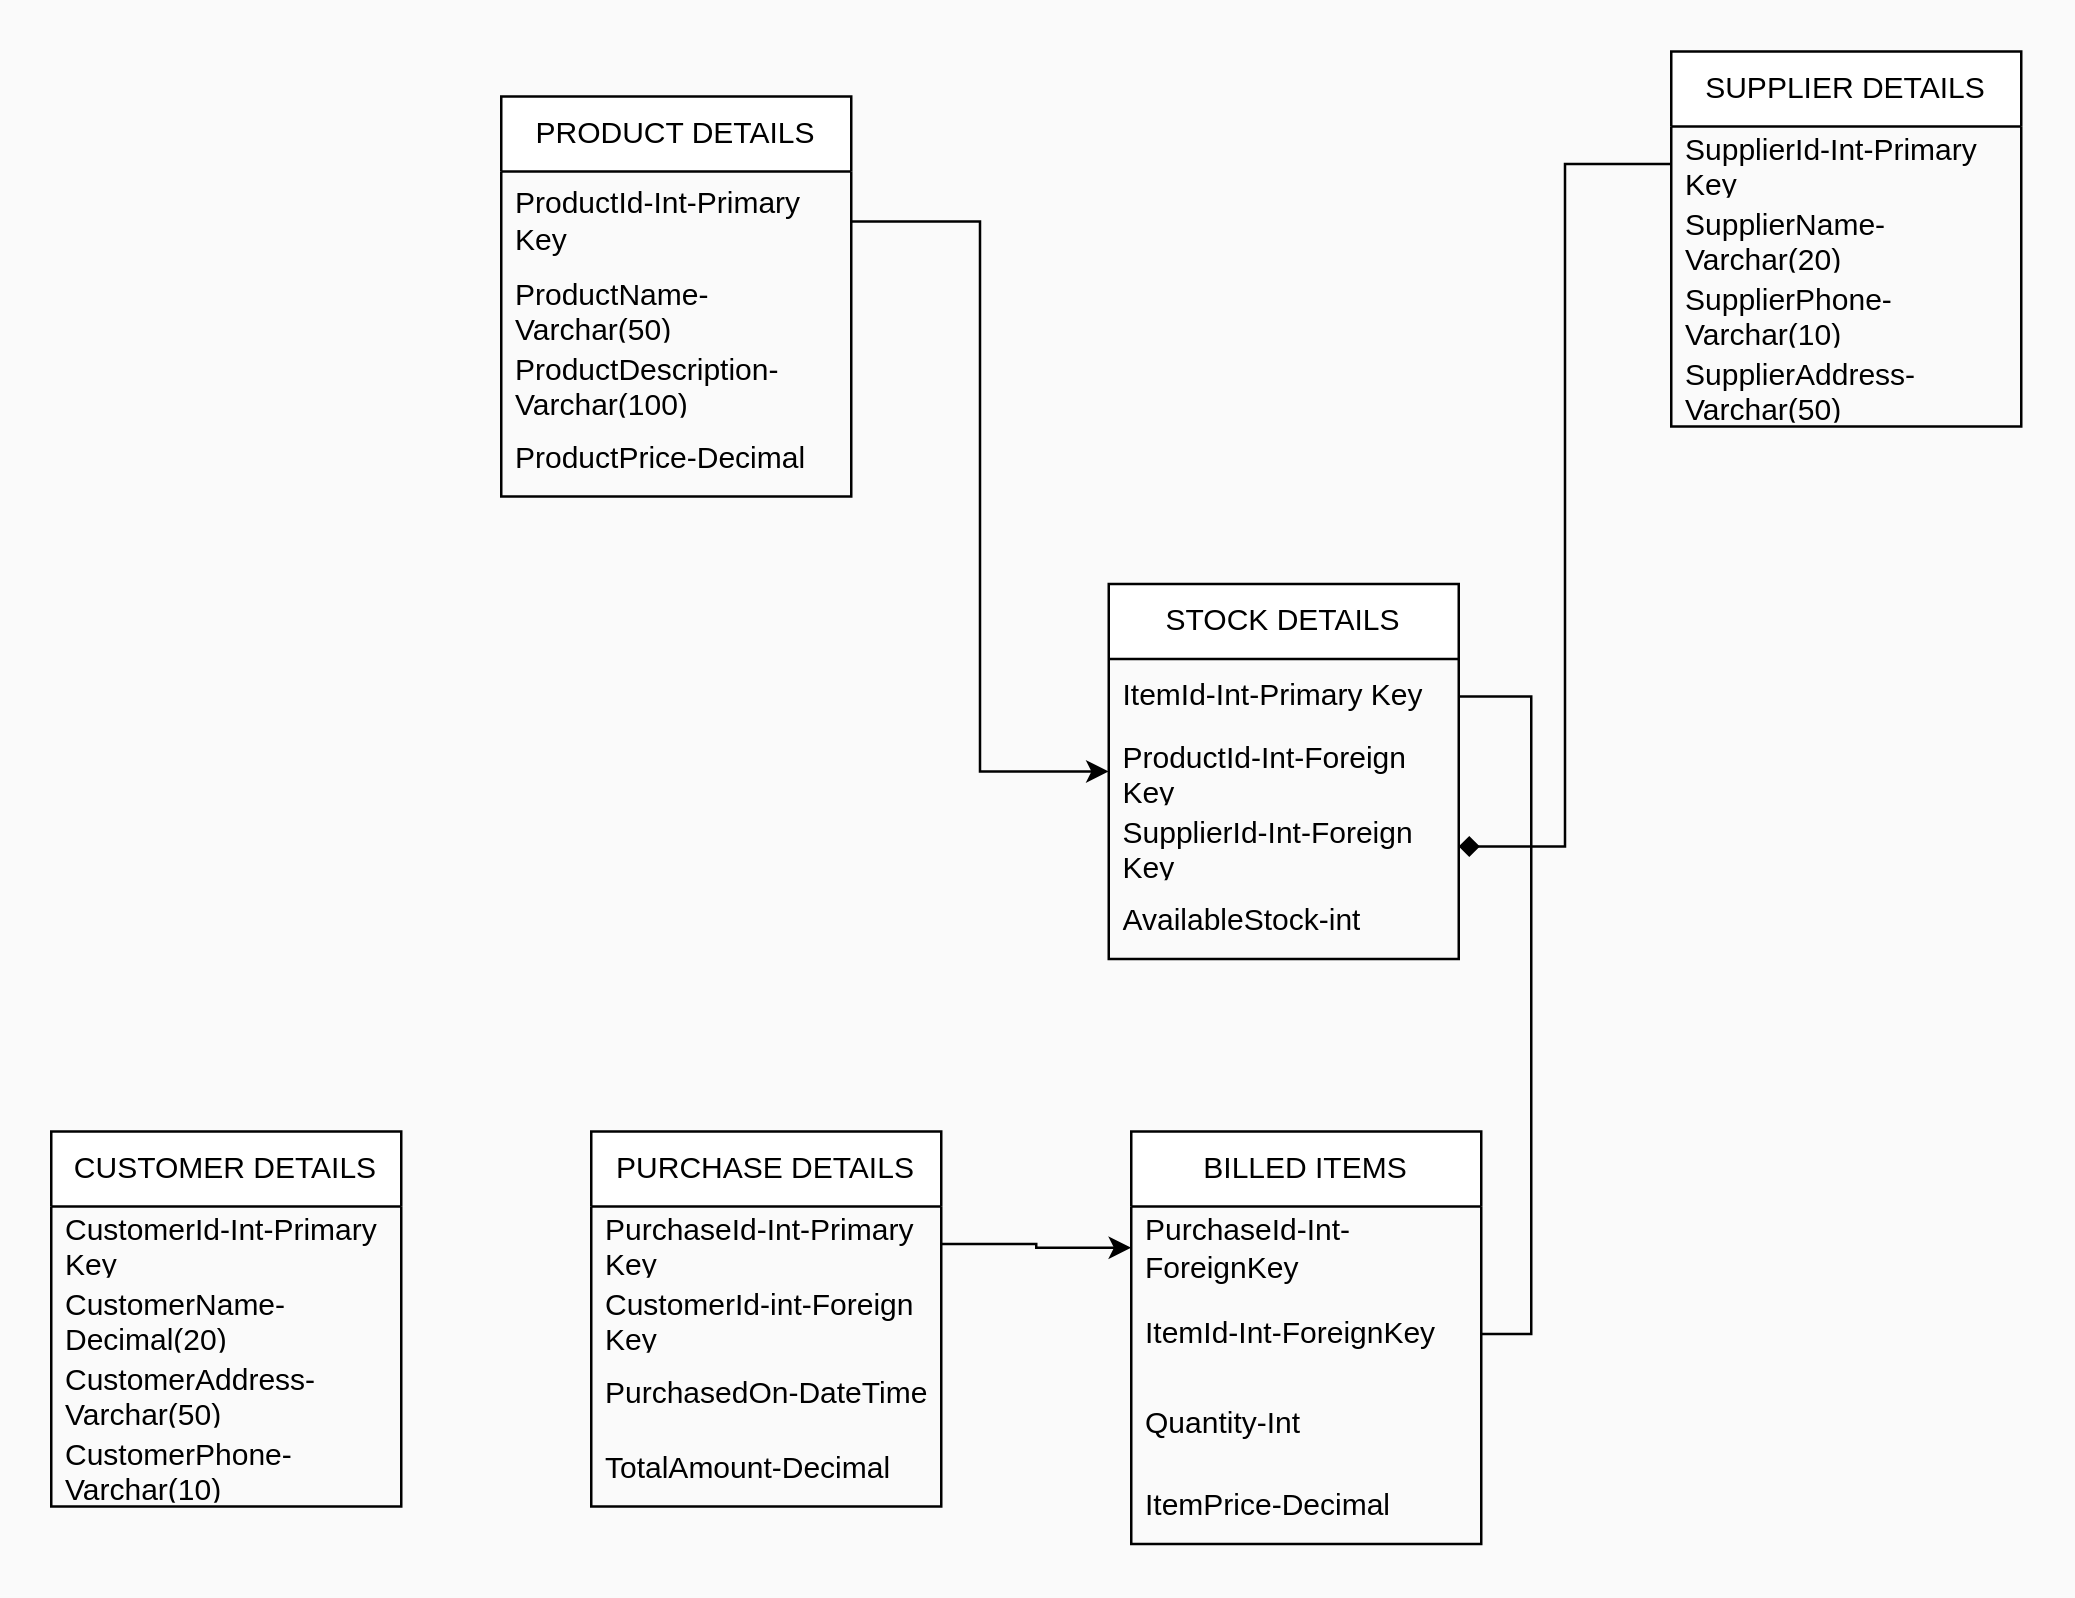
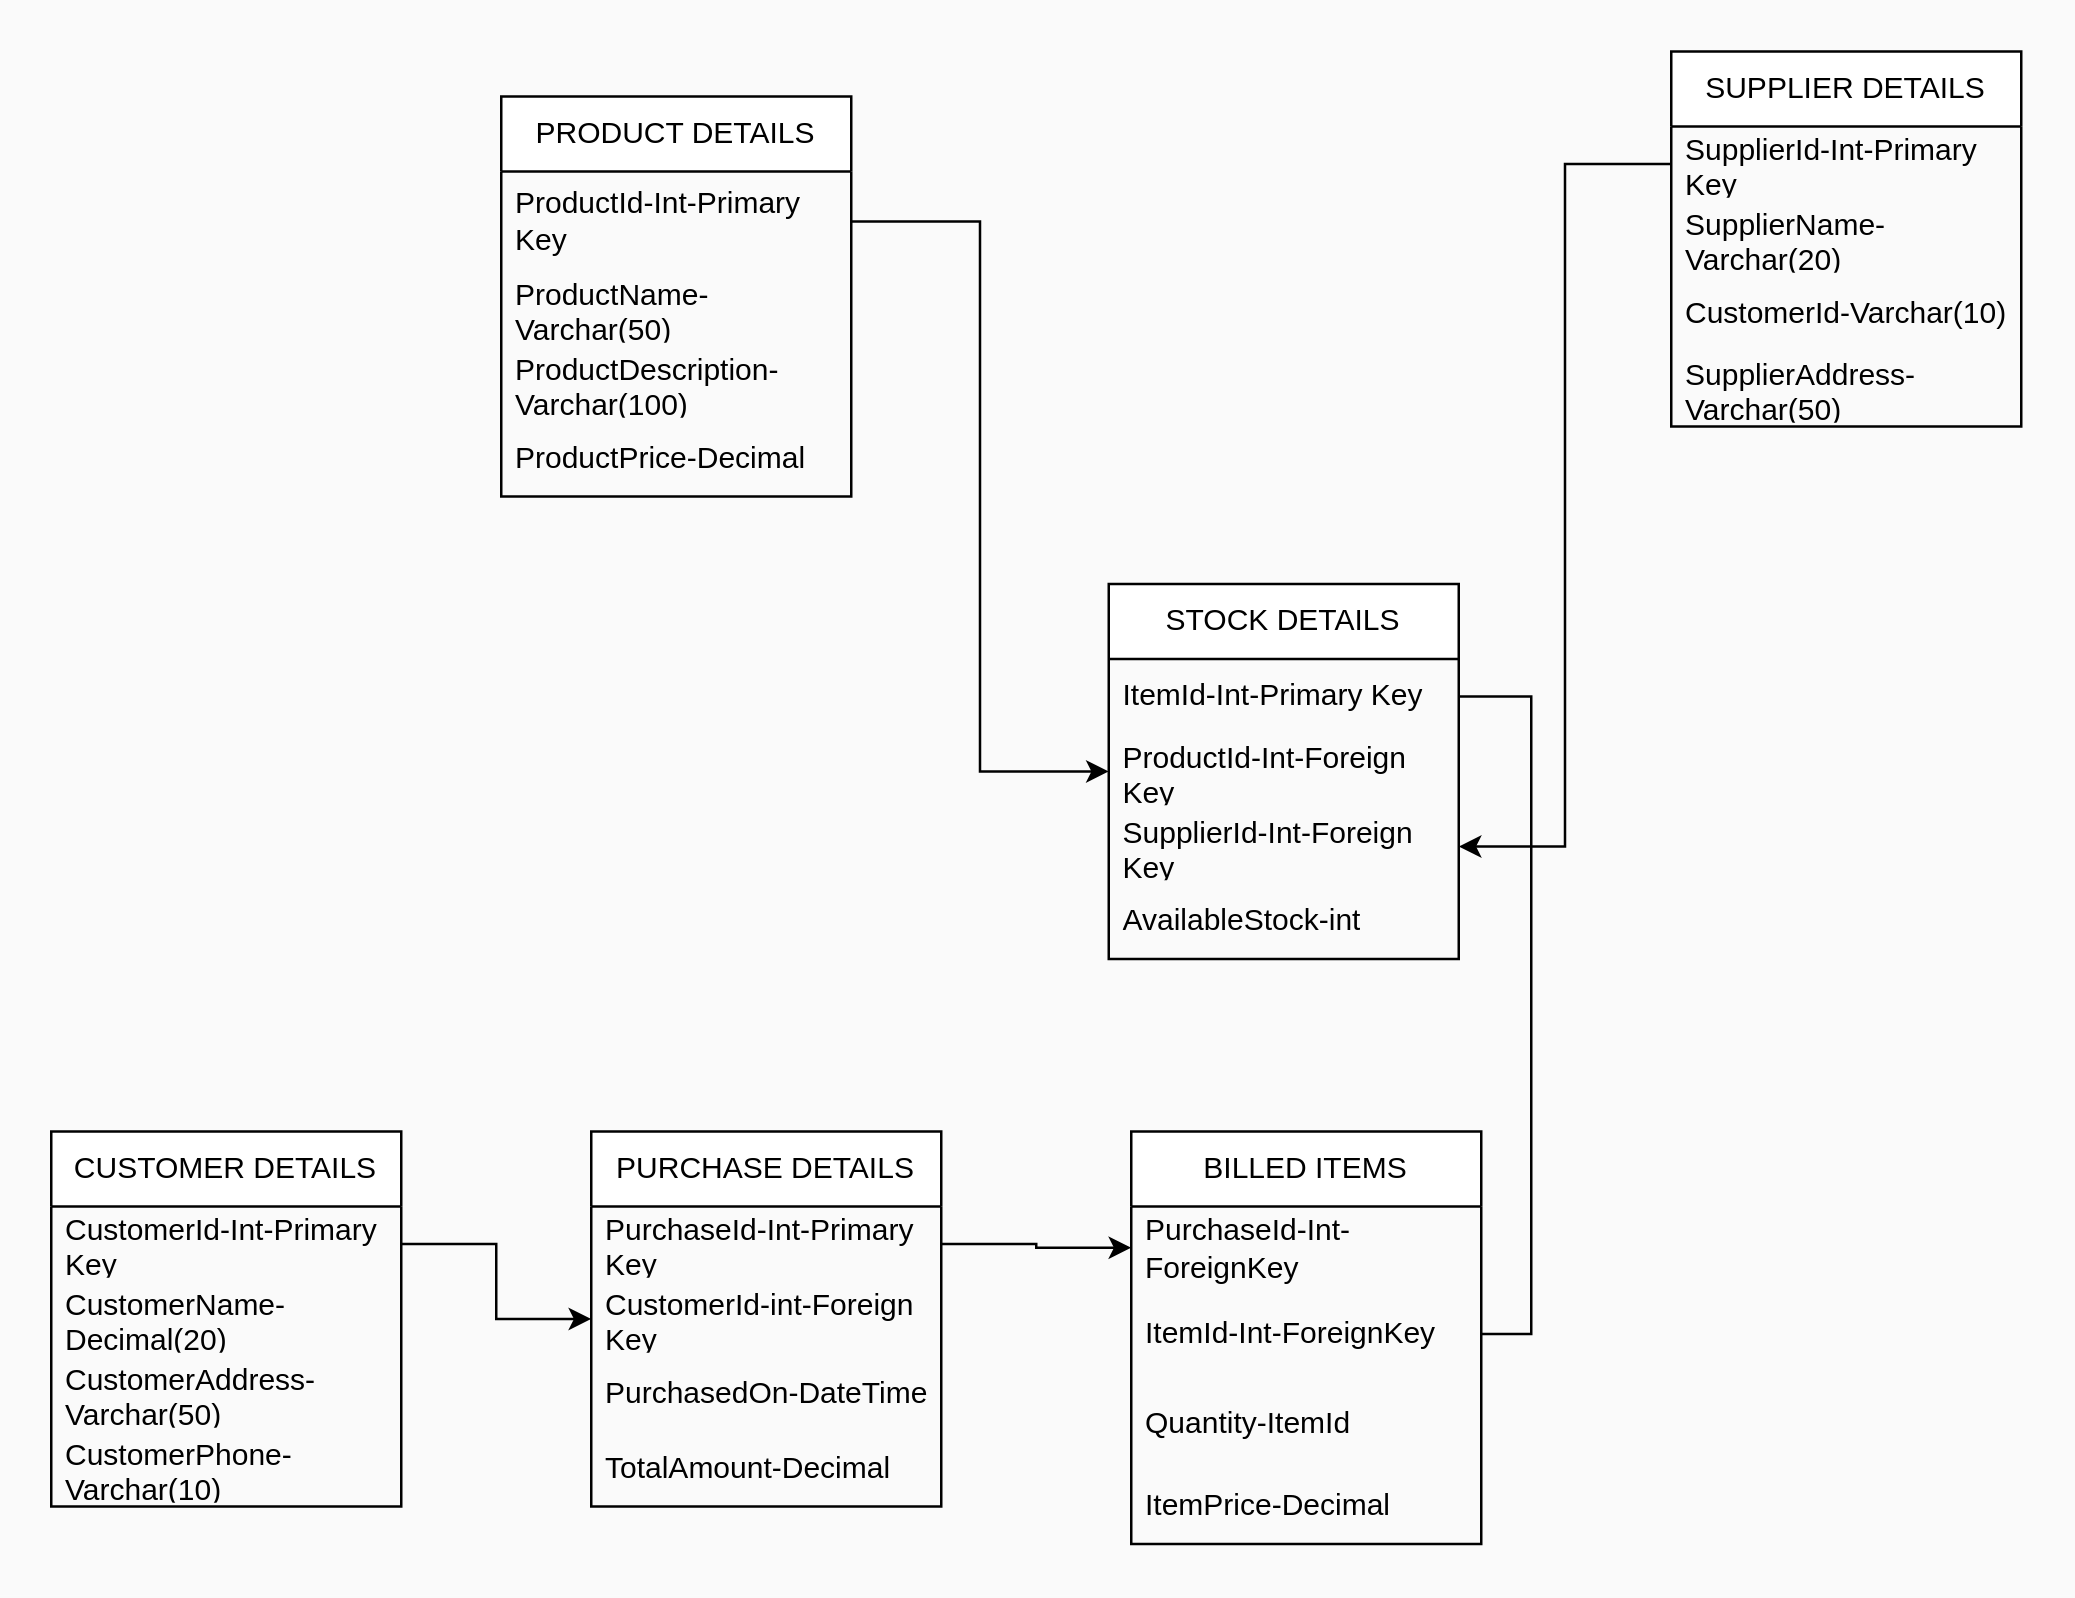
- <mxCell id="10" value="SupplierPhone-Varchar(10)" style="text;strokeColor=none;fillColor=none;align=left;verticalAlign=middle;spacingLeft=4;spacingRight=4;overflow=hidden;points=[[0,0.5],[1,0.5]];portConstraint=eastwest;rotatable=0;whiteSpace=wrap;html=1;" vertex="1" parent="7"><mxGeometry y="90" width="140" height="30" as="geometry" /></mxCell>
+ <mxCell id="10" value="CustomerId-Varchar(10)" style="text;strokeColor=none;fillColor=none;align=left;verticalAlign=middle;spacingLeft=4;spacingRight=4;overflow=hidden;points=[[0,0.5],[1,0.5]];portConstraint=eastwest;rotatable=0;whiteSpace=wrap;html=1;" vertex="1" parent="7"><mxGeometry y="90" width="140" height="30" as="geometry" /></mxCell>
- <mxCell id="23" style="edgeStyle=orthogonalEdgeStyle;rounded=0;orthogonalLoop=1;jettySize=auto;html=1;entryX=1;entryY=0.5;entryDx=0;entryDy=0;endArrow=diamond;" edge="1" parent="1" source="8" target="20"><mxGeometry relative="1" as="geometry" /></mxCell>
+ <mxCell id="23" style="edgeStyle=orthogonalEdgeStyle;rounded=0;orthogonalLoop=1;jettySize=auto;html=1;entryX=1;entryY=0.5;entryDx=0;entryDy=0;" edge="1" parent="1" source="8" target="20"><mxGeometry relative="1" as="geometry" /></mxCell>
+ <mxCell id="36" style="edgeStyle=orthogonalEdgeStyle;rounded=0;orthogonalLoop=1;jettySize=auto;html=1;entryX=0;entryY=0.5;entryDx=0;entryDy=0;" edge="1" parent="1" source="13" target="26"><mxGeometry relative="1" as="geometry" /></mxCell>
- <mxCell id="32" value="Quantity-Int" style="text;strokeColor=none;fillColor=none;align=left;verticalAlign=middle;spacingLeft=4;spacingRight=4;overflow=hidden;points=[[0,0.5],[1,0.5]];portConstraint=eastwest;rotatable=0;whiteSpace=wrap;html=1;" vertex="1" parent="29"><mxGeometry y="99" width="140" height="36" as="geometry" /></mxCell>
+ <mxCell id="32" value="Quantity-ItemId" style="text;strokeColor=none;fillColor=none;align=left;verticalAlign=middle;spacingLeft=4;spacingRight=4;overflow=hidden;points=[[0,0.5],[1,0.5]];portConstraint=eastwest;rotatable=0;whiteSpace=wrap;html=1;" vertex="1" parent="29"><mxGeometry y="99" width="140" height="36" as="geometry" /></mxCell>
